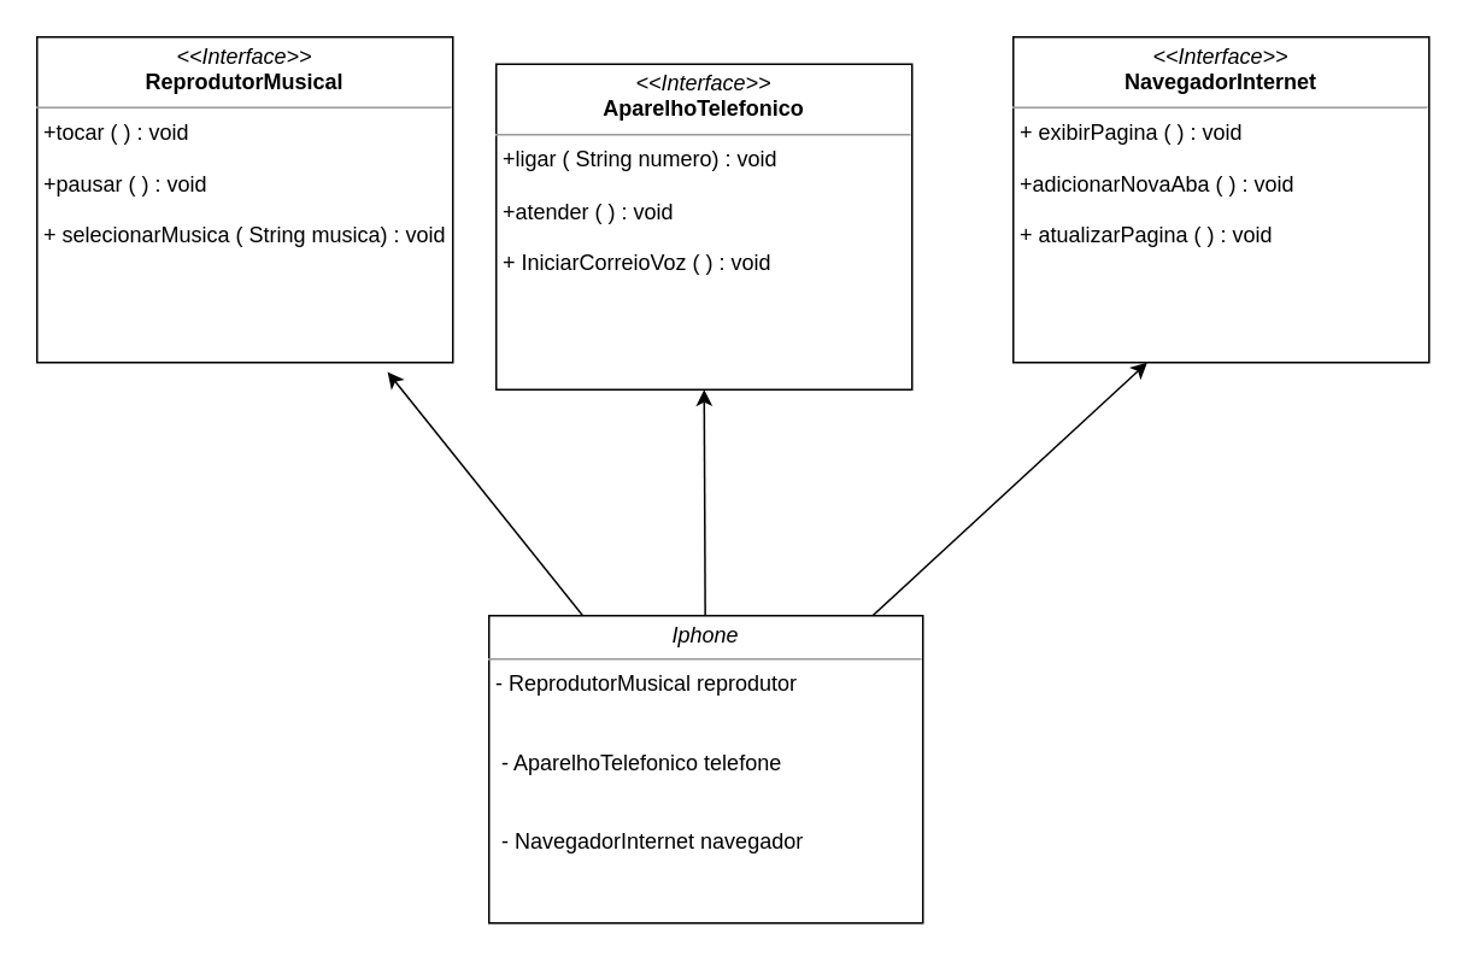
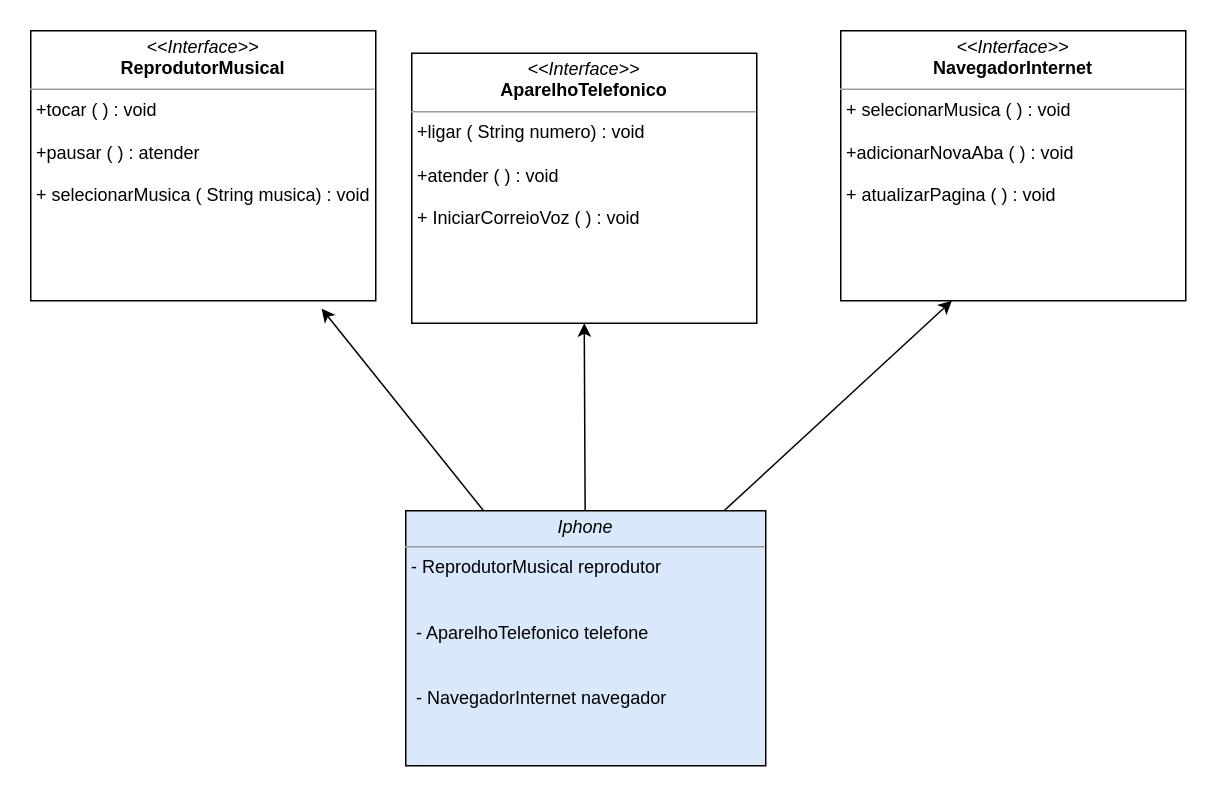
- <mxCell id="2" value="&lt;p style=&quot;margin:0px;margin-top:4px;text-align:center;&quot;&gt;&lt;i&gt;&amp;lt;&amp;lt;Interface&amp;gt;&amp;gt;&lt;/i&gt;&lt;br&gt;&lt;b&gt;ReprodutorMusical&lt;/b&gt;&lt;/p&gt;&lt;hr size=&quot;1&quot;&gt;&lt;p style=&quot;margin:0px;margin-left:4px;&quot;&gt;+tocar ( ) : void&lt;br&gt;&lt;span style=&quot;background-color: initial;&quot;&gt;&lt;br&gt;+pausar ( ) : void&lt;br&gt;&lt;/span&gt;&lt;span style=&quot;background-color: initial;&quot;&gt;&lt;br&gt;+ selecionarMusica ( String musica) : void&lt;/span&gt;&lt;/p&gt;&lt;p style=&quot;margin:0px;margin-left:4px;&quot;&gt;&lt;br&gt;&lt;/p&gt;" style="verticalAlign=top;align=left;overflow=fill;fontSize=12;fontFamily=Helvetica;html=1;" parent="1" vertex="1"><mxGeometry x="20" y="20" width="230" height="180" as="geometry" /></mxCell>
+ <mxCell id="2" value="&lt;p style=&quot;margin:0px;margin-top:4px;text-align:center;&quot;&gt;&lt;i&gt;&amp;lt;&amp;lt;Interface&amp;gt;&amp;gt;&lt;/i&gt;&lt;br&gt;&lt;b&gt;ReprodutorMusical&lt;/b&gt;&lt;/p&gt;&lt;hr size=&quot;1&quot;&gt;&lt;p style=&quot;margin:0px;margin-left:4px;&quot;&gt;+tocar ( ) : void&lt;br&gt;&lt;span style=&quot;background-color: initial;&quot;&gt;&lt;br&gt;+pausar ( ) : atender&lt;br&gt;&lt;/span&gt;&lt;span style=&quot;background-color: initial;&quot;&gt;&lt;br&gt;+ selecionarMusica ( String musica) : void&lt;/span&gt;&lt;/p&gt;&lt;p style=&quot;margin:0px;margin-left:4px;&quot;&gt;&lt;br&gt;&lt;/p&gt;" style="verticalAlign=top;align=left;overflow=fill;fontSize=12;fontFamily=Helvetica;html=1;" parent="1" vertex="1"><mxGeometry x="20" y="20" width="230" height="180" as="geometry" /></mxCell>
- <mxCell id="4" value="&lt;p style=&quot;margin:0px;margin-top:4px;text-align:center;&quot;&gt;&lt;i&gt;&amp;lt;&amp;lt;Interface&amp;gt;&amp;gt;&lt;/i&gt;&lt;br&gt;&lt;b&gt;NavegadorInternet&lt;/b&gt;&lt;/p&gt;&lt;hr size=&quot;1&quot;&gt;&lt;p style=&quot;margin:0px;margin-left:4px;&quot;&gt;+ exibirPagina ( ) : void&lt;br&gt;&lt;span style=&quot;background-color: initial;&quot;&gt;&lt;br&gt;+adicionarNovaAba ( ) : void&lt;br&gt;&lt;/span&gt;&lt;span style=&quot;background-color: initial;&quot;&gt;&lt;br&gt;+ atualizarPagina ( ) : void&lt;/span&gt;&lt;/p&gt;&lt;p style=&quot;margin:0px;margin-left:4px;&quot;&gt;&lt;br&gt;&lt;/p&gt;" style="verticalAlign=top;align=left;overflow=fill;fontSize=12;fontFamily=Helvetica;html=1;" parent="1" vertex="1"><mxGeometry x="560" y="20" width="230" height="180" as="geometry" /></mxCell>
+ <mxCell id="4" value="&lt;p style=&quot;margin:0px;margin-top:4px;text-align:center;&quot;&gt;&lt;i&gt;&amp;lt;&amp;lt;Interface&amp;gt;&amp;gt;&lt;/i&gt;&lt;br&gt;&lt;b&gt;NavegadorInternet&lt;/b&gt;&lt;/p&gt;&lt;hr size=&quot;1&quot;&gt;&lt;p style=&quot;margin:0px;margin-left:4px;&quot;&gt;+ selecionarMusica ( ) : void&lt;br&gt;&lt;span style=&quot;background-color: initial;&quot;&gt;&lt;br&gt;+adicionarNovaAba ( ) : void&lt;br&gt;&lt;/span&gt;&lt;span style=&quot;background-color: initial;&quot;&gt;&lt;br&gt;+ atualizarPagina ( ) : void&lt;/span&gt;&lt;/p&gt;&lt;p style=&quot;margin:0px;margin-left:4px;&quot;&gt;&lt;br&gt;&lt;/p&gt;" style="verticalAlign=top;align=left;overflow=fill;fontSize=12;fontFamily=Helvetica;html=1;" parent="1" vertex="1"><mxGeometry x="560" y="20" width="230" height="180" as="geometry" /></mxCell>
- <mxCell id="8" value="&lt;p style=&quot;margin:0px;margin-top:4px;text-align:center;&quot;&gt;&lt;i&gt;Iphone&lt;/i&gt;&lt;/p&gt;&lt;hr size=&quot;1&quot;&gt;&lt;p style=&quot;margin:0px;margin-left:4px;&quot;&gt;- ReprodutorMusical reprodutor&lt;br/&gt;&lt;br&gt;&lt;br&gt;&amp;nbsp;- AparelhoTelefonico telefone&lt;br/&gt;&lt;br&gt;&lt;br&gt;&amp;nbsp;- NavegadorInternet navegador&lt;br&gt;&lt;/p&gt;" style="verticalAlign=top;align=left;overflow=fill;fontSize=12;fontFamily=Helvetica;html=1;" parent="1" vertex="1"><mxGeometry x="270" y="340" width="240" height="170" as="geometry" /></mxCell>
+ <mxCell id="8" value="&lt;p style=&quot;margin:0px;margin-top:4px;text-align:center;&quot;&gt;&lt;i&gt;Iphone&lt;/i&gt;&lt;/p&gt;&lt;hr size=&quot;1&quot;&gt;&lt;p style=&quot;margin:0px;margin-left:4px;&quot;&gt;- ReprodutorMusical reprodutor&lt;br/&gt;&lt;br&gt;&lt;br&gt;&amp;nbsp;- AparelhoTelefonico telefone&lt;br/&gt;&lt;br&gt;&lt;br&gt;&amp;nbsp;- NavegadorInternet navegador&lt;br&gt;&lt;/p&gt;" style="verticalAlign=top;align=left;overflow=fill;fontSize=12;fontFamily=Helvetica;html=1;fillColor=#dae8fc;" parent="1" vertex="1"><mxGeometry x="270" y="340" width="240" height="170" as="geometry" /></mxCell>
